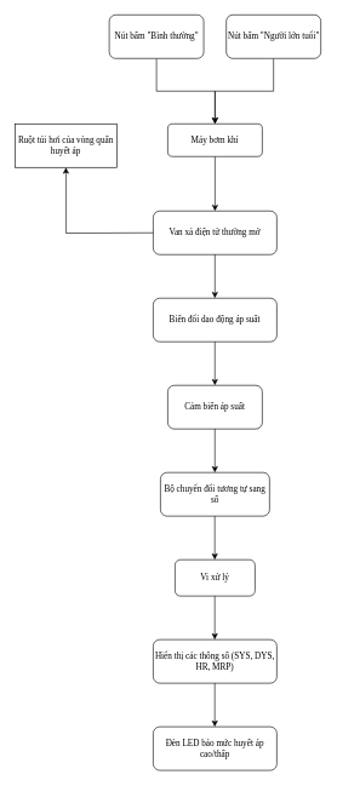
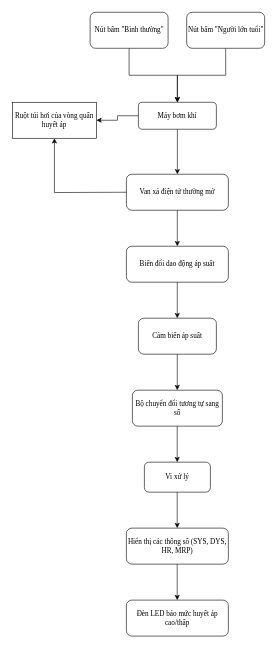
+ <mxCell id="2" style="edgeStyle=orthogonalEdgeStyle;rounded=0;orthogonalLoop=1;jettySize=auto;html=1;fontFamily=Times New Roman;" parent="1" source="5" target="3" edge="1"><mxGeometry relative="1" as="geometry"><mxPoint x="284" y="210" as="sourcePoint" /></mxGeometry></mxCell>
